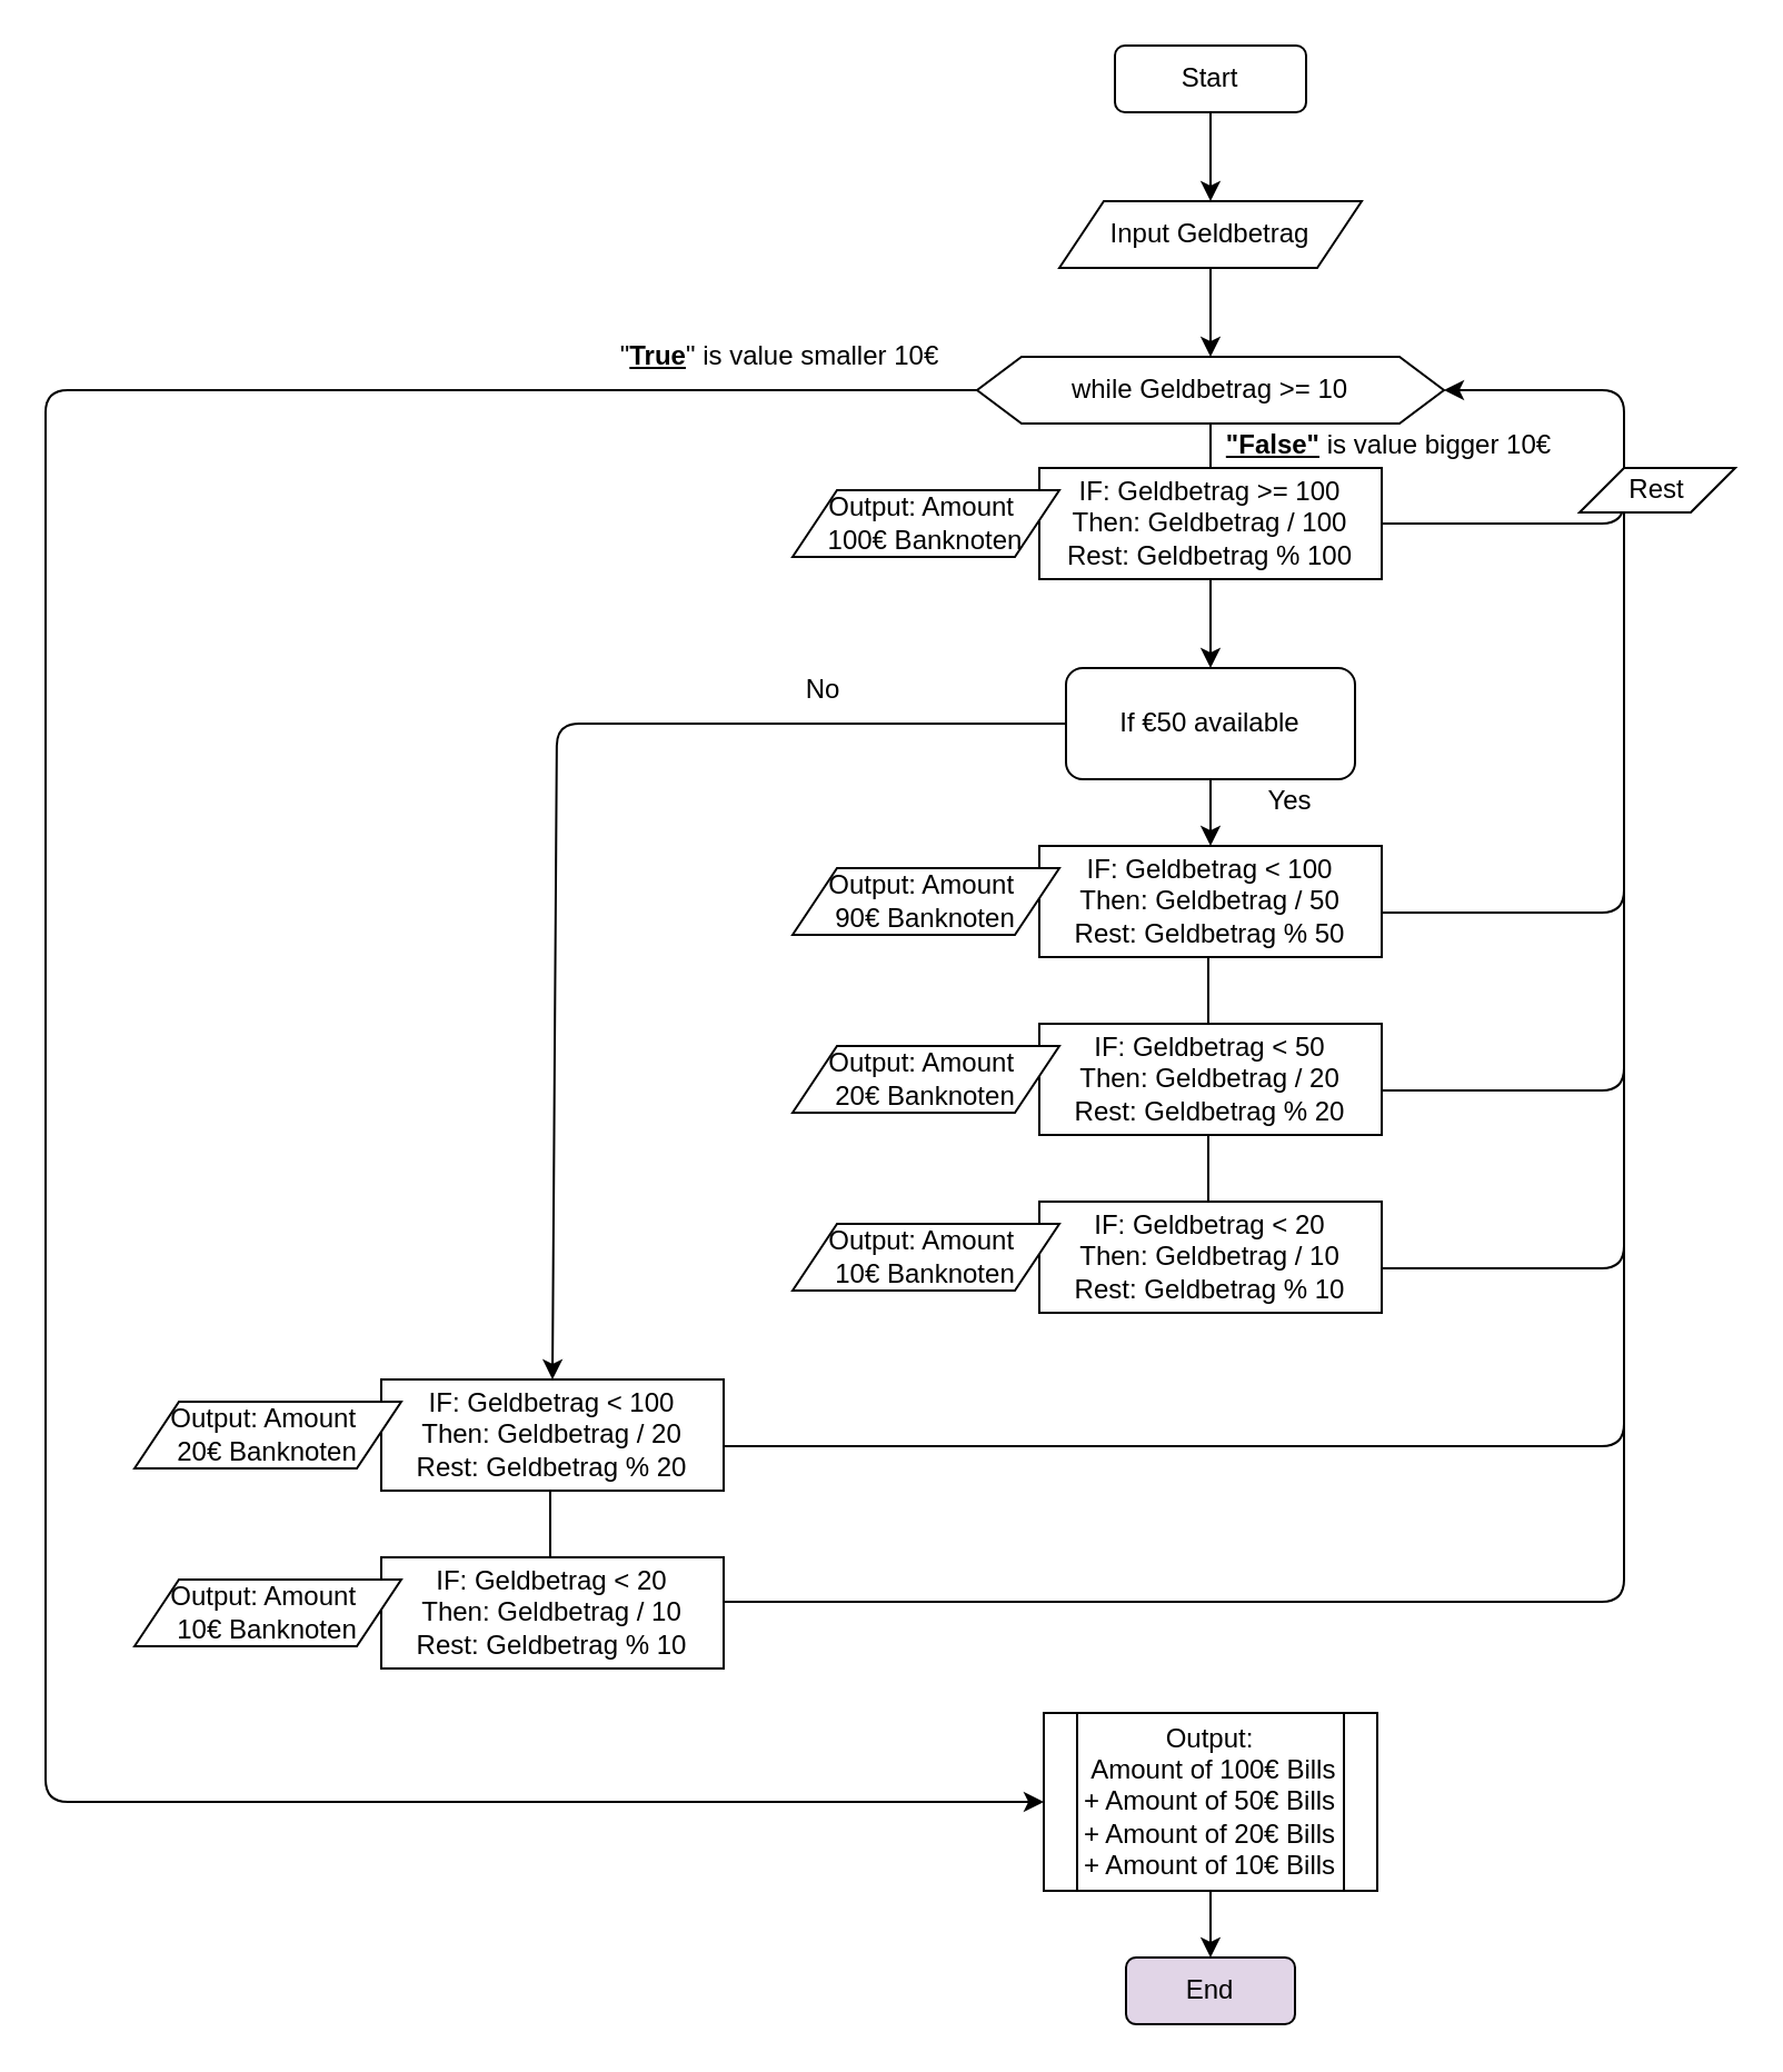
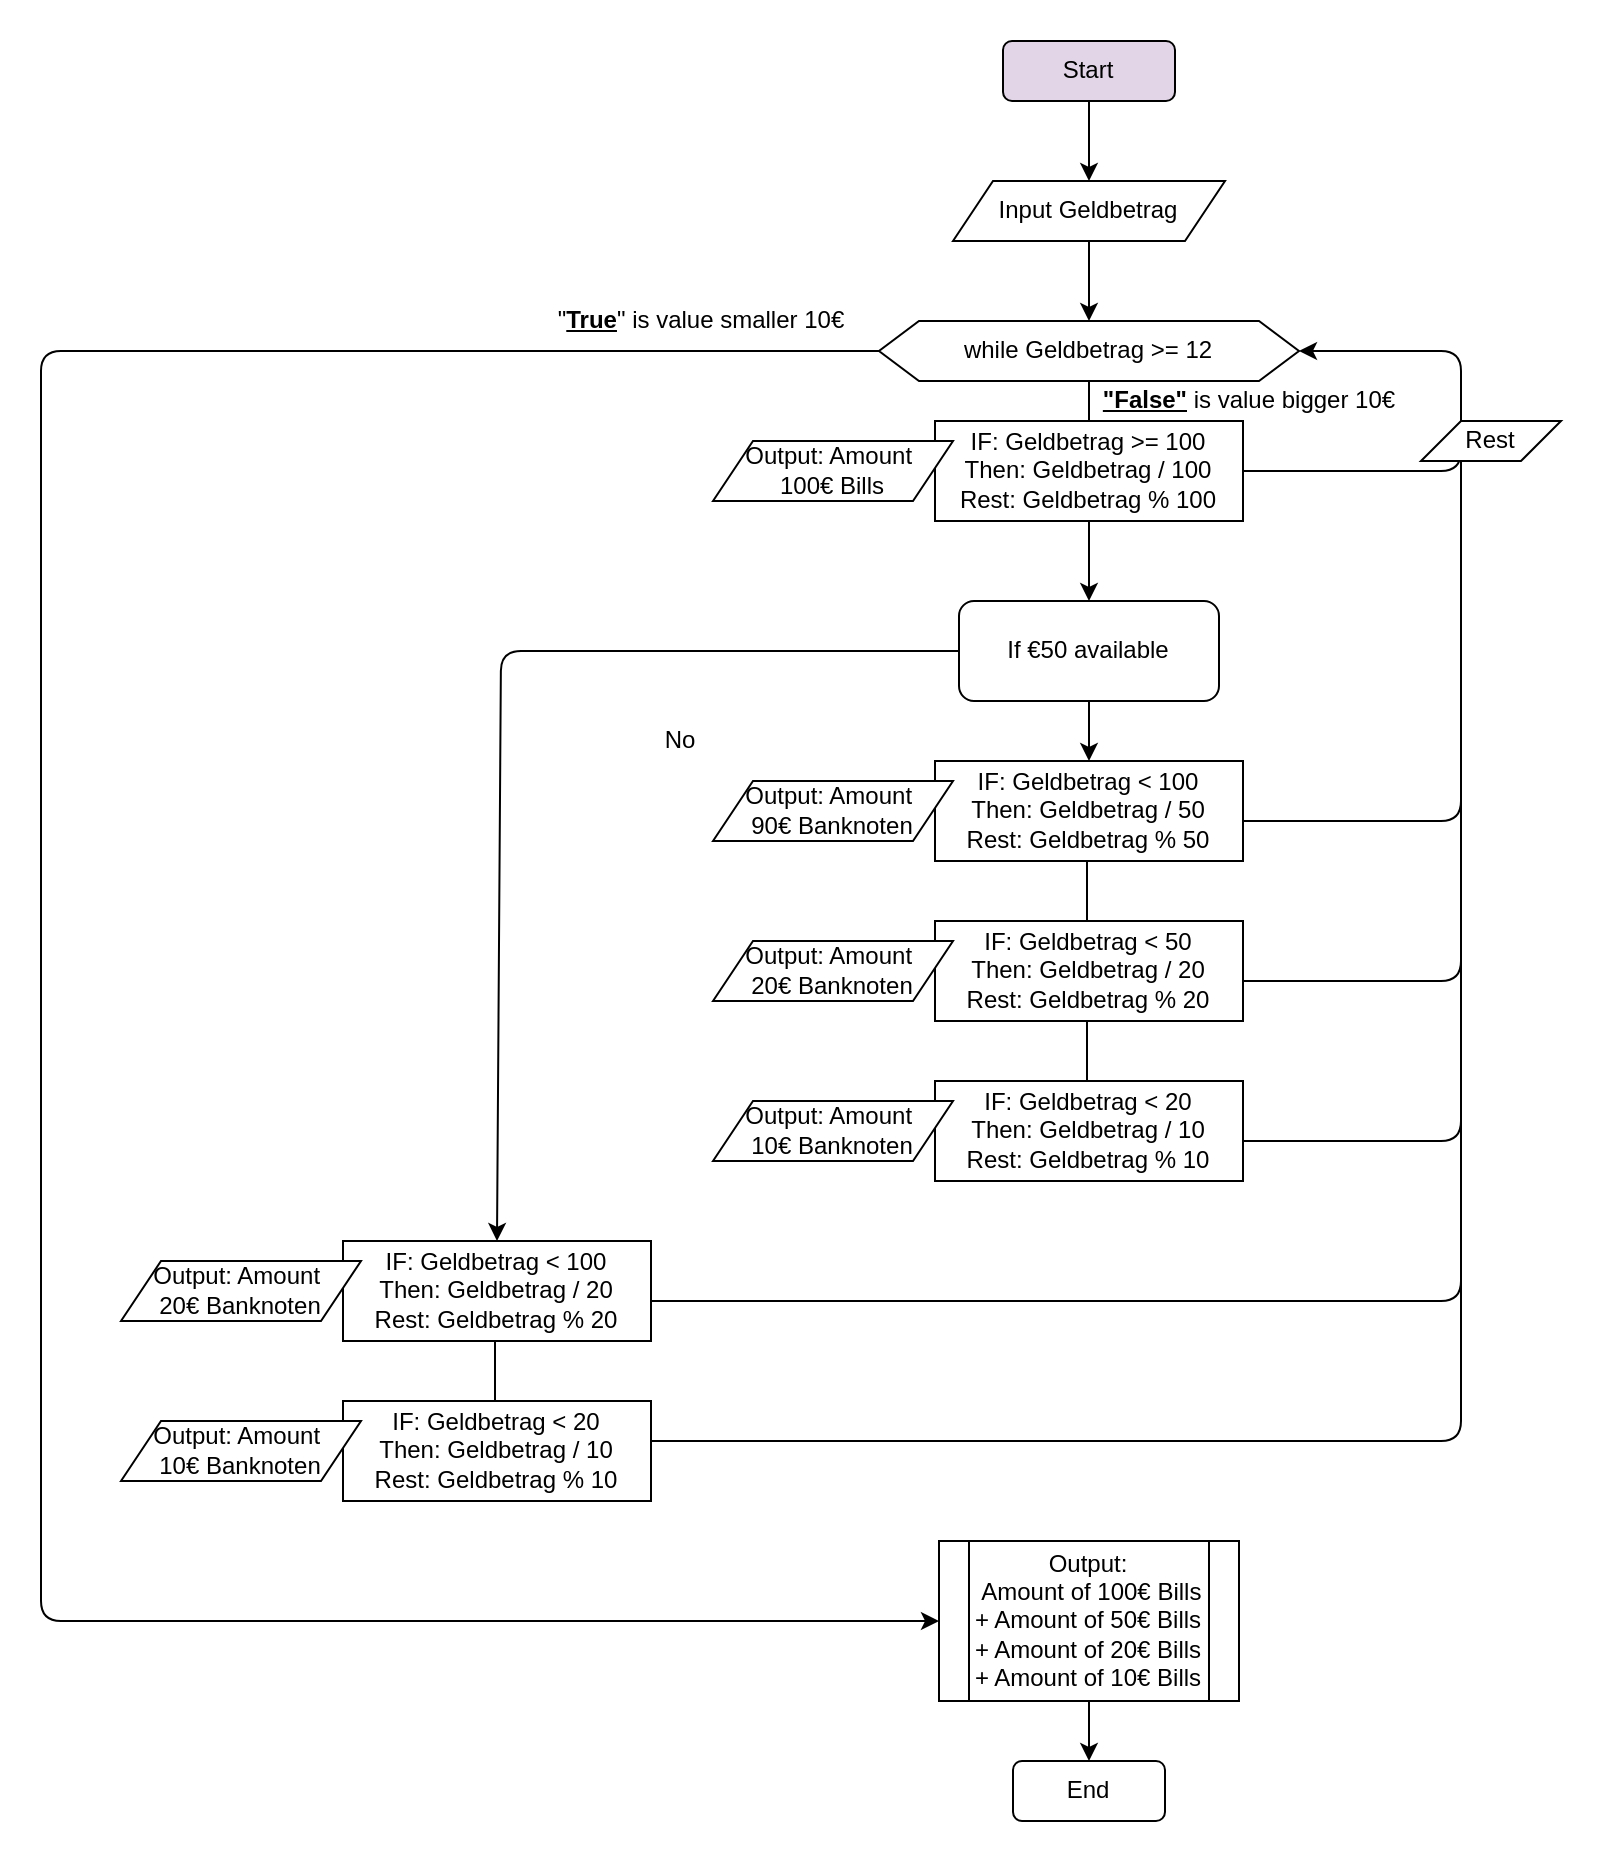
- <mxCell id="2" value="Start" style="rounded=1;whiteSpace=wrap;html=1;" parent="1" vertex="1"><mxGeometry x="501" y="20" width="86" height="30" as="geometry" /></mxCell>
+ <mxCell id="2" value="Start" style="rounded=1;whiteSpace=wrap;html=1;fillColor=#e1d5e7;" parent="1" vertex="1"><mxGeometry x="501" y="20" width="86" height="30" as="geometry" /></mxCell>
- <mxCell id="6" value="while Geldbetrag &amp;gt;= 10" style="shape=hexagon;perimeter=hexagonPerimeter2;whiteSpace=wrap;html=1;fixedSize=1;" parent="1" vertex="1"><mxGeometry x="439" y="160" width="210" height="30" as="geometry" /></mxCell>
+ <mxCell id="6" value="while Geldbetrag &amp;gt;= 12" style="shape=hexagon;perimeter=hexagonPerimeter2;whiteSpace=wrap;html=1;fixedSize=1;" parent="1" vertex="1"><mxGeometry x="439" y="160" width="210" height="30" as="geometry" /></mxCell>
- <mxCell id="10" value="Output: Amount&amp;nbsp;&lt;br&gt;100€ Banknoten" style="shape=parallelogram;perimeter=parallelogramPerimeter;whiteSpace=wrap;html=1;fixedSize=1;" parent="1" vertex="1"><mxGeometry x="356" y="220" width="120" height="30" as="geometry" /></mxCell>
+ <mxCell id="10" value="Output: Amount&amp;nbsp;&lt;br&gt;100€ Bills" style="shape=parallelogram;perimeter=parallelogramPerimeter;whiteSpace=wrap;html=1;fixedSize=1;" parent="1" vertex="1"><mxGeometry x="356" y="220" width="120" height="30" as="geometry" /></mxCell>
- <mxCell id="35" value="No" style="text;html=1;strokeColor=none;fillColor=none;align=center;verticalAlign=middle;whiteSpace=wrap;rounded=0;" parent="1" vertex="1"><mxGeometry x="350" y="300" width="40" height="20" as="geometry" /></mxCell>
+ <mxCell id="35" value="No" style="text;html=1;strokeColor=none;fillColor=none;align=center;verticalAlign=middle;whiteSpace=wrap;rounded=0;" parent="1" vertex="1"><mxGeometry x="320" y="360" width="40" height="20" as="geometry" /></mxCell>
- <mxCell id="32" value="Yes" style="text;html=1;strokeColor=none;fillColor=none;align=center;verticalAlign=middle;whiteSpace=wrap;rounded=0;" parent="1" vertex="1"><mxGeometry x="560" y="350" width="40" height="20" as="geometry" /></mxCell>
- <mxCell id="29" value="End" style="rounded=1;whiteSpace=wrap;html=1;fillColor=#e1d5e7;" parent="1" vertex="1"><mxGeometry x="506" y="880" width="76" height="30" as="geometry" /></mxCell>
+ <mxCell id="29" value="End" style="rounded=1;whiteSpace=wrap;html=1;" parent="1" vertex="1"><mxGeometry x="506" y="880" width="76" height="30" as="geometry" /></mxCell>
